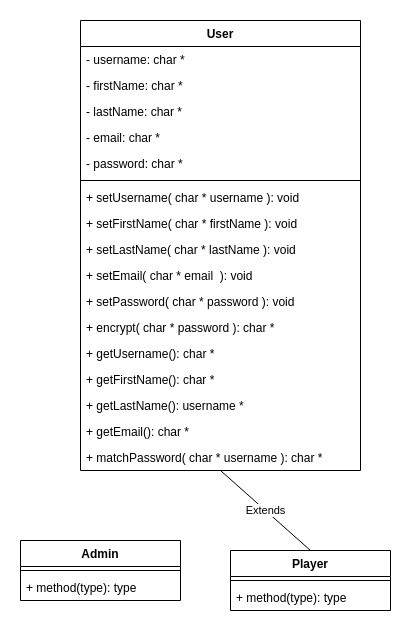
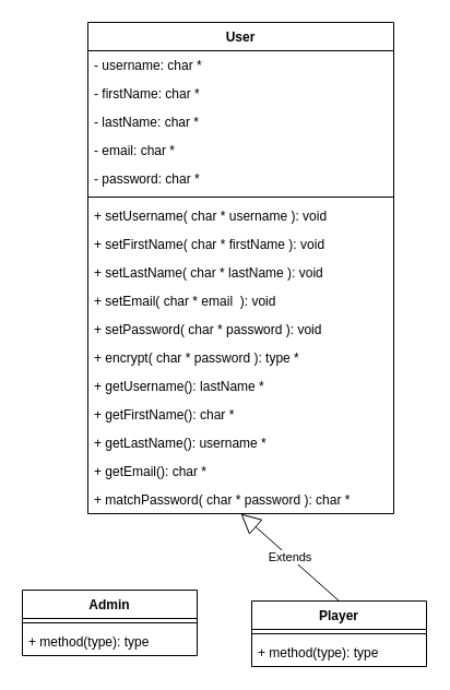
- <mxCell id="14" value="+ encrypt( char * password ): char *" style="text;strokeColor=none;fillColor=none;align=left;verticalAlign=top;spacingLeft=4;spacingRight=4;overflow=hidden;rotatable=0;points=[[0,0.5],[1,0.5]];portConstraint=eastwest;whiteSpace=wrap;html=1;" vertex="1" parent="2"><mxGeometry y="294" width="280" height="26" as="geometry" /></mxCell>
+ <mxCell id="14" value="+ encrypt( char * password ): type *" style="text;strokeColor=none;fillColor=none;align=left;verticalAlign=top;spacingLeft=4;spacingRight=4;overflow=hidden;rotatable=0;points=[[0,0.5],[1,0.5]];portConstraint=eastwest;whiteSpace=wrap;html=1;" vertex="1" parent="2"><mxGeometry y="294" width="280" height="26" as="geometry" /></mxCell>
- <mxCell id="15" value="+ getUsername(): char *" style="text;strokeColor=none;fillColor=none;align=left;verticalAlign=top;spacingLeft=4;spacingRight=4;overflow=hidden;rotatable=0;points=[[0,0.5],[1,0.5]];portConstraint=eastwest;whiteSpace=wrap;html=1;" vertex="1" parent="2"><mxGeometry y="320" width="280" height="26" as="geometry" /></mxCell>
+ <mxCell id="15" value="+ getUsername(): lastName *" style="text;strokeColor=none;fillColor=none;align=left;verticalAlign=top;spacingLeft=4;spacingRight=4;overflow=hidden;rotatable=0;points=[[0,0.5],[1,0.5]];portConstraint=eastwest;whiteSpace=wrap;html=1;" vertex="1" parent="2"><mxGeometry y="320" width="280" height="26" as="geometry" /></mxCell>
- <mxCell id="19" value="+ matchPassword( char * username ): char *" style="text;strokeColor=none;fillColor=none;align=left;verticalAlign=top;spacingLeft=4;spacingRight=4;overflow=hidden;rotatable=0;points=[[0,0.5],[1,0.5]];portConstraint=eastwest;whiteSpace=wrap;html=1;" vertex="1" parent="2"><mxGeometry y="424" width="280" height="26" as="geometry" /></mxCell>
+ <mxCell id="19" value="+ matchPassword( char * password ): char *" style="text;strokeColor=none;fillColor=none;align=left;verticalAlign=top;spacingLeft=4;spacingRight=4;overflow=hidden;rotatable=0;points=[[0,0.5],[1,0.5]];portConstraint=eastwest;whiteSpace=wrap;html=1;" vertex="1" parent="2"><mxGeometry y="424" width="280" height="26" as="geometry" /></mxCell>
- <mxCell id="26" value="Extends" style="endArrow=none;endSize=16;endFill=0;html=1;rounded=0;entryX=0.5;entryY=1;entryDx=0;entryDy=0;exitX=0.5;exitY=0;exitDx=0;exitDy=0;" edge="1" parent="1" source="23" target="2"><mxGeometry width="160" relative="1" as="geometry"><mxPoint x="210" y="368.83" as="sourcePoint" /><mxPoint x="120" y="300" as="targetPoint" /></mxGeometry></mxCell>
+ <mxCell id="26" value="Extends" style="endArrow=block;endSize=16;endFill=0;html=1;rounded=0;entryX=0.5;entryY=1;entryDx=0;entryDy=0;exitX=0.5;exitY=0;exitDx=0;exitDy=0;" edge="1" parent="1" source="23" target="2"><mxGeometry width="160" relative="1" as="geometry"><mxPoint x="210" y="368.83" as="sourcePoint" /><mxPoint x="120" y="300" as="targetPoint" /></mxGeometry></mxCell>
